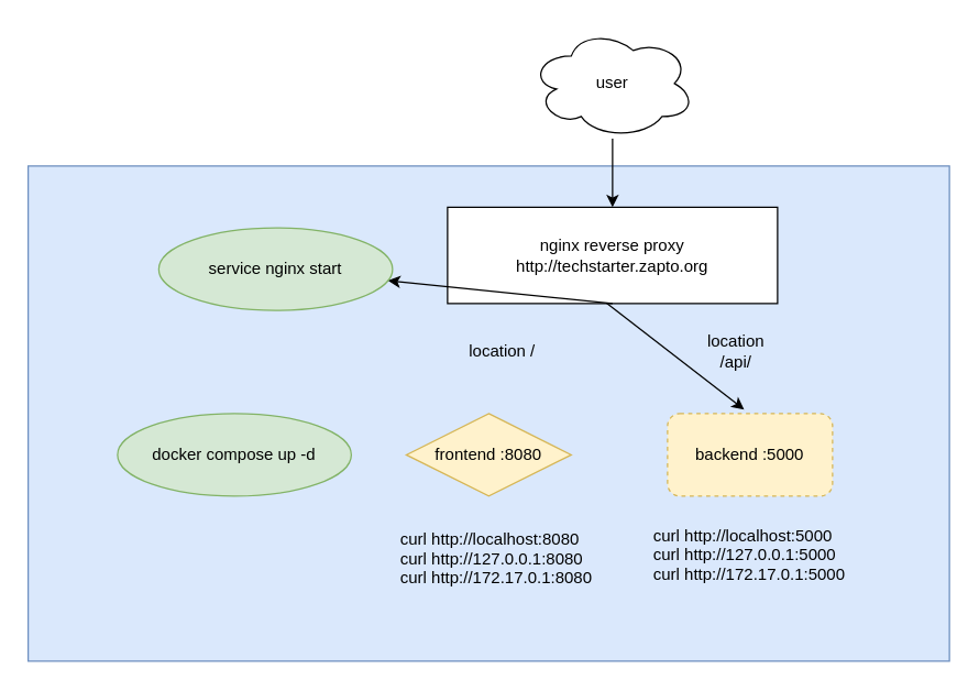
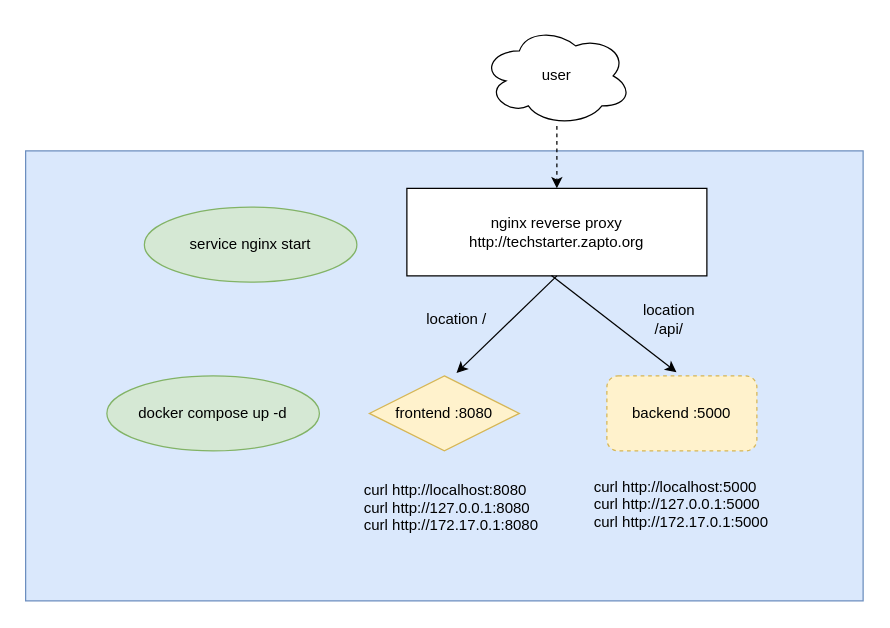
- <mxCell id="4" value="" style="edgeStyle=orthogonalEdgeStyle;rounded=0;orthogonalLoop=1;jettySize=auto;html=1;" parent="1" source="5" target="3" edge="1"><mxGeometry relative="1" as="geometry" /></mxCell>
+ <mxCell id="4" value="" style="edgeStyle=orthogonalEdgeStyle;rounded=0;orthogonalLoop=1;jettySize=auto;html=1;dashed=1;" parent="1" source="5" target="3" edge="1"><mxGeometry relative="1" as="geometry" /></mxCell>
- <mxCell id="10" value="" style="endArrow=classic;html=1;rounded=0;exitX=0.5;exitY=1;exitDx=0;exitDy=0;" parent="1" source="3" target="15" edge="1"><mxGeometry width="50" height="50" relative="1" as="geometry"><mxPoint x="445" y="320" as="sourcePoint" /><mxPoint x="495" y="270" as="targetPoint" /></mxGeometry></mxCell>
+ <mxCell id="10" value="" style="endArrow=classic;html=1;rounded=0;exitX=0.5;exitY=1;exitDx=0;exitDy=0;entryX=0.581;entryY=-0.039;entryDx=0;entryDy=0;entryPerimeter=0;" parent="1" source="3" target="6" edge="1"><mxGeometry width="50" height="50" relative="1" as="geometry"><mxPoint x="445" y="320" as="sourcePoint" /><mxPoint x="495" y="270" as="targetPoint" /></mxGeometry></mxCell>
